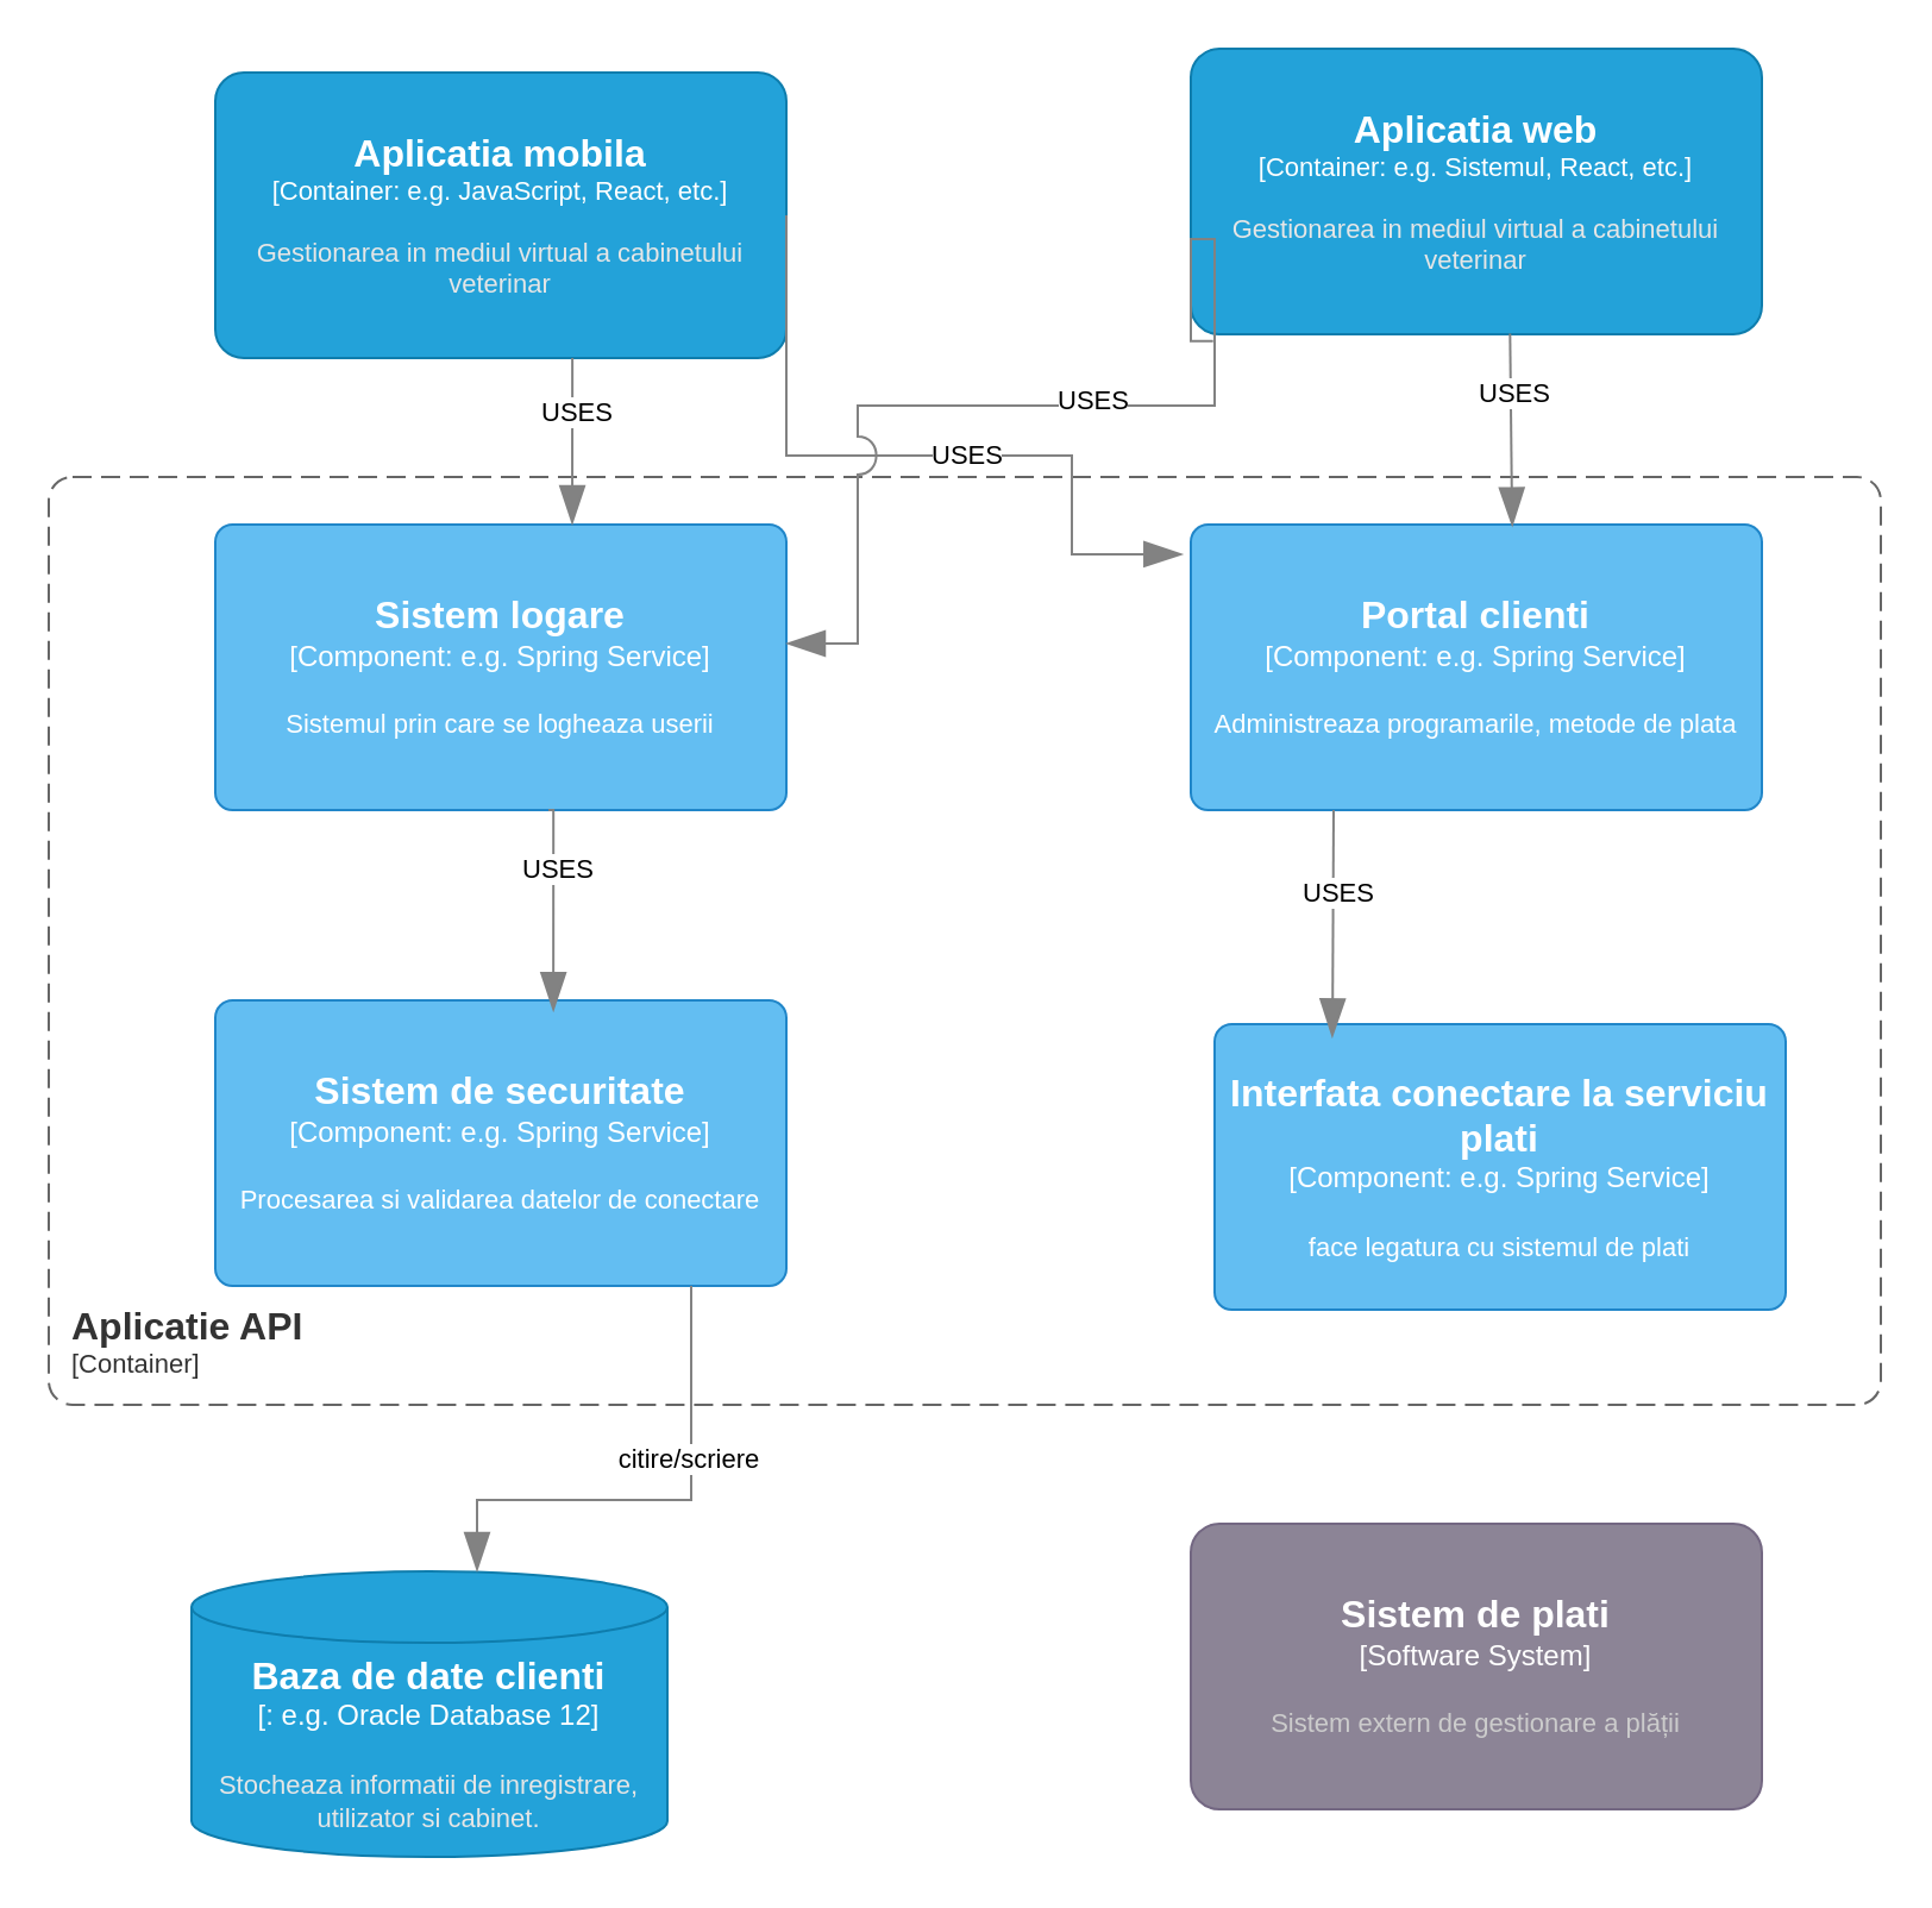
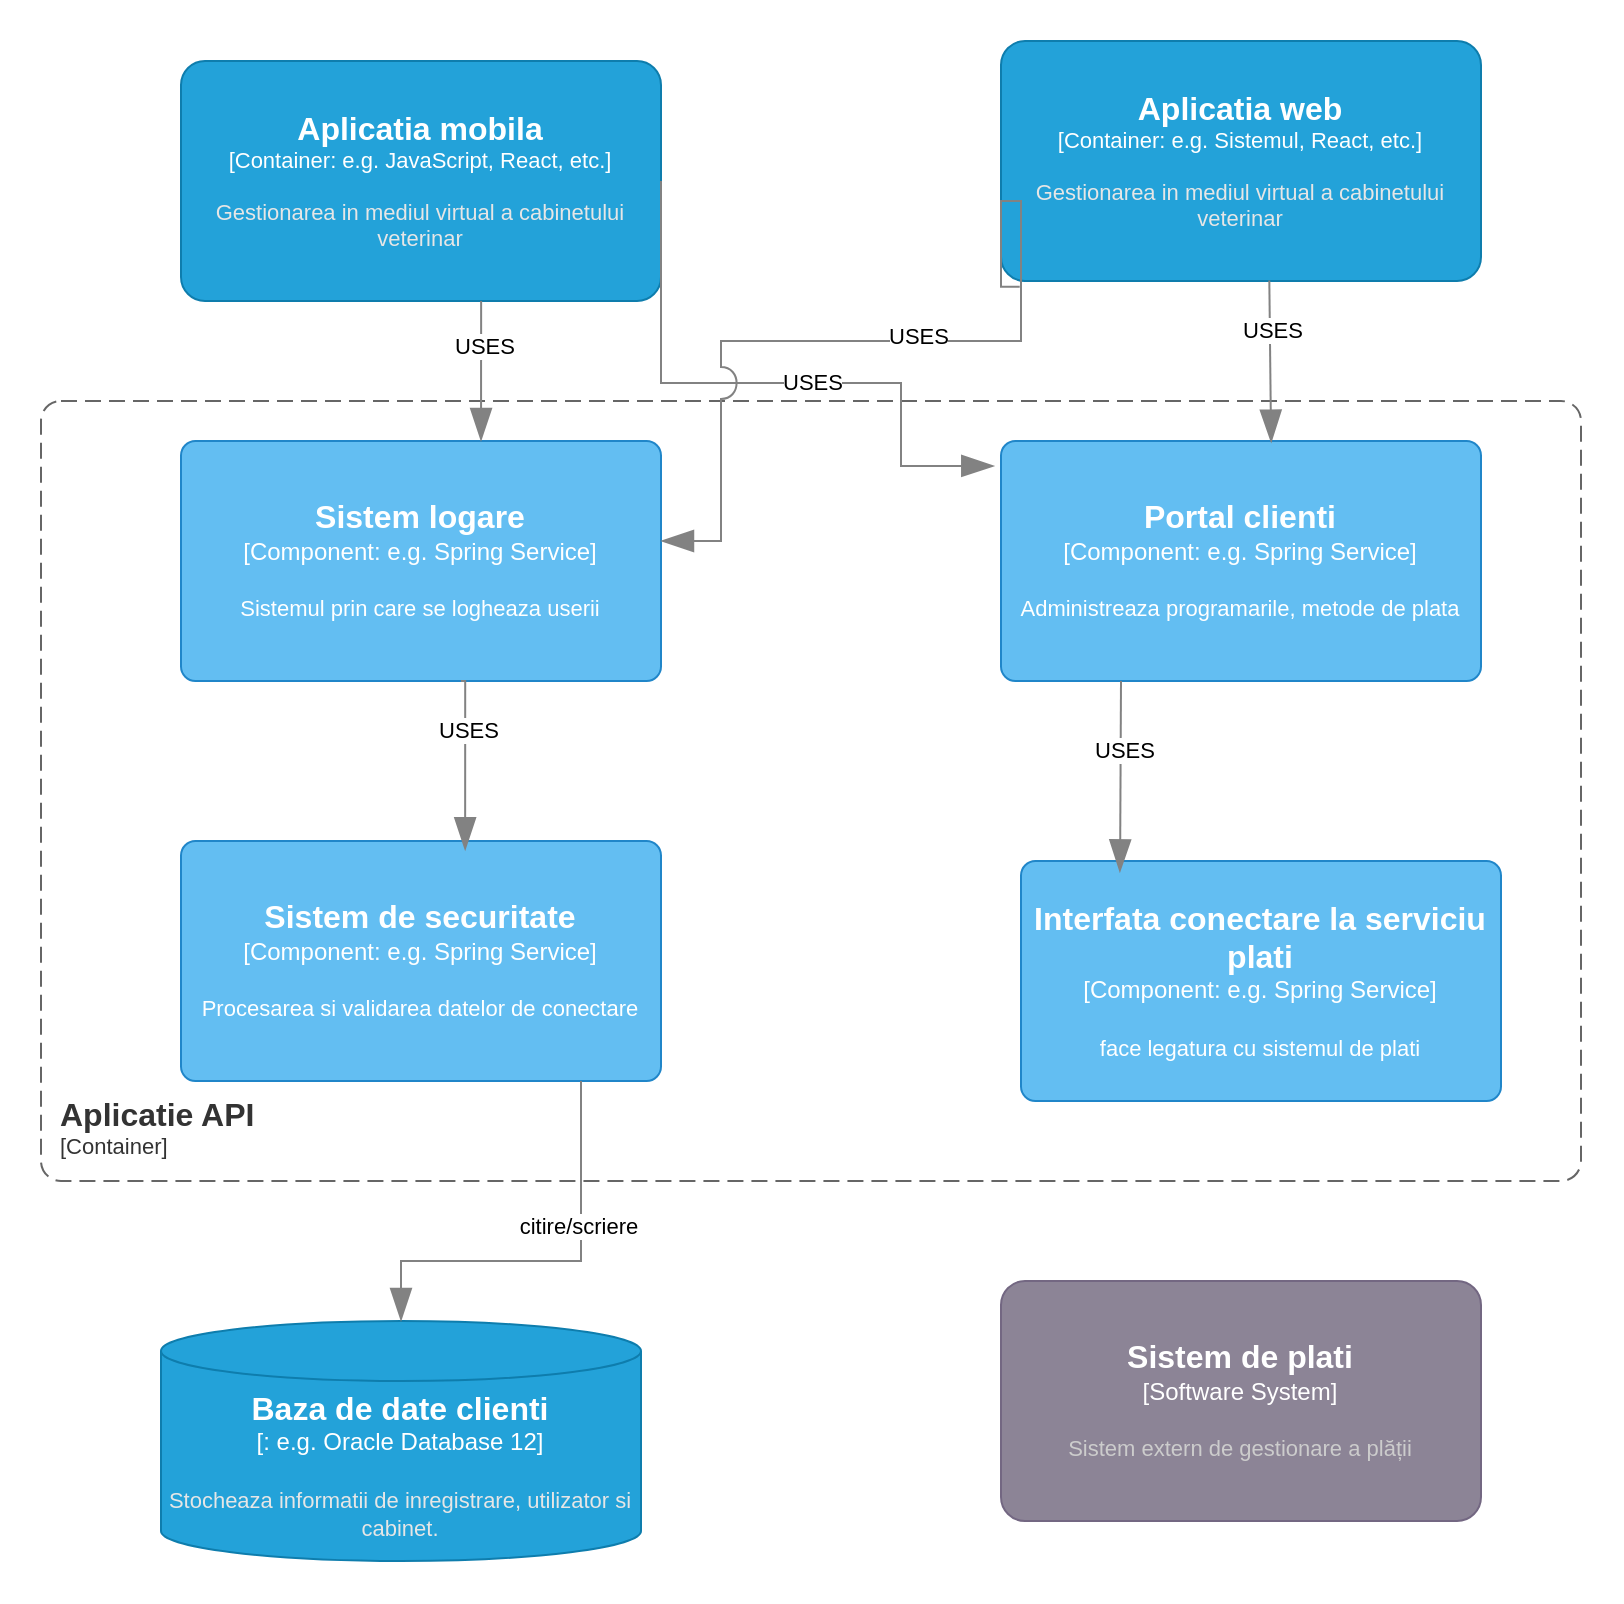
- <mxCell id="5" value="&lt;font style=&quot;font-size: 16px&quot;&gt;&lt;b&gt;Baza de date clienti&lt;/b&gt;&lt;/font&gt;&lt;div&gt;[:&amp;nbsp;e.g. Oracle Database 12]&lt;/div&gt;&lt;br&gt;&lt;div&gt;&lt;font style=&quot;font-size: 11px&quot;&gt;&lt;font color=&quot;#E6E6E6&quot;&gt;Stocheaza informatii de inregistrare, utilizator si cabinet. &lt;/font&gt;&lt;/div&gt;" style="shape=cylinder3;size=15;whiteSpace=wrap;html=1;boundedLbl=1;rounded=0;labelBackgroundColor=none;fillColor=#23A2D9;fontSize=12;fontColor=#ffffff;align=center;strokeColor=#0E7DAD;metaEdit=1;points=[[0.5,0,0],[1,0.25,0],[1,0.5,0],[1,0.75,0],[0.5,1,0],[0,0.75,0],[0,0.5,0],[0,0.25,0]];resizable=0;" vertex="1" parent="1"><mxGeometry x="80" y="660" width="200" height="120" as="geometry" /></mxCell>
+ <mxCell id="5" value="&lt;font style=&quot;font-size: 16px&quot;&gt;&lt;b&gt;Baza de date clienti&lt;/b&gt;&lt;/font&gt;&lt;div&gt;[:&amp;nbsp;e.g. Oracle Database 12]&lt;/div&gt;&lt;br&gt;&lt;div&gt;&lt;font style=&quot;font-size: 11px&quot;&gt;&lt;font color=&quot;#E6E6E6&quot;&gt;Stocheaza informatii de inregistrare, utilizator si cabinet. &lt;/font&gt;&lt;/div&gt;" style="shape=cylinder3;size=15;whiteSpace=wrap;html=1;boundedLbl=1;rounded=0;labelBackgroundColor=none;fillColor=#23A2D9;fontSize=12;fontColor=#ffffff;align=center;strokeColor=#0E7DAD;metaEdit=1;points=[[0.5,0,0],[1,0.25,0],[1,0.5,0],[1,0.75,0],[0.5,1,0],[0,0.75,0],[0,0.5,0],[0,0.25,0]];resizable=0;" vertex="1" parent="1"><mxGeometry x="80" y="660" width="240" height="120" as="geometry" /></mxCell>
